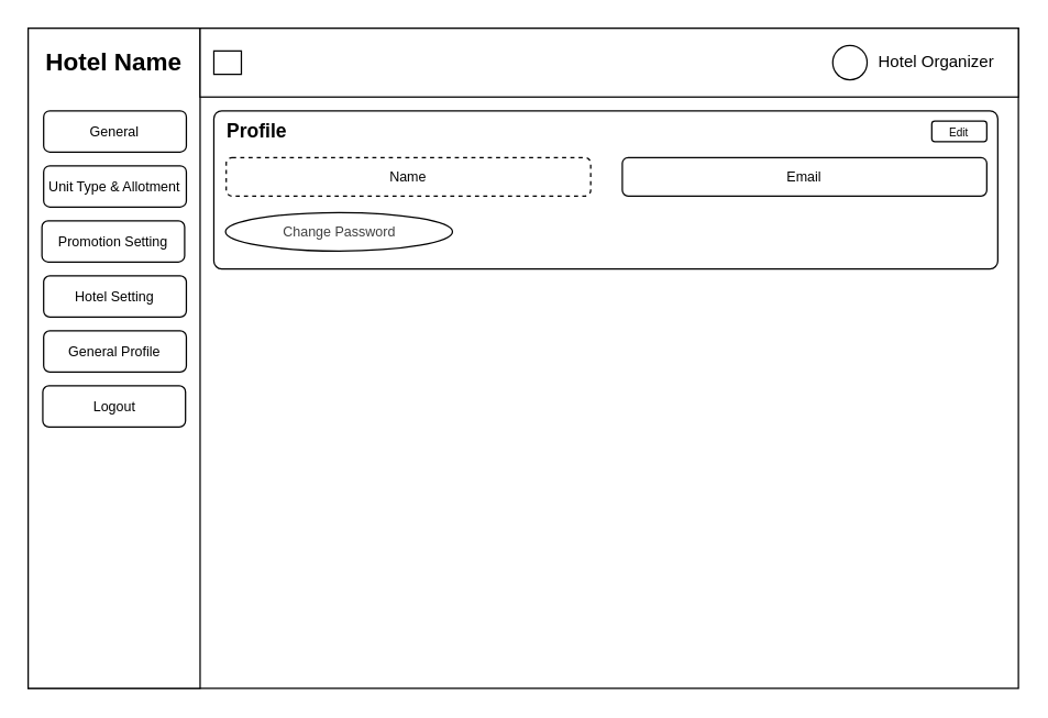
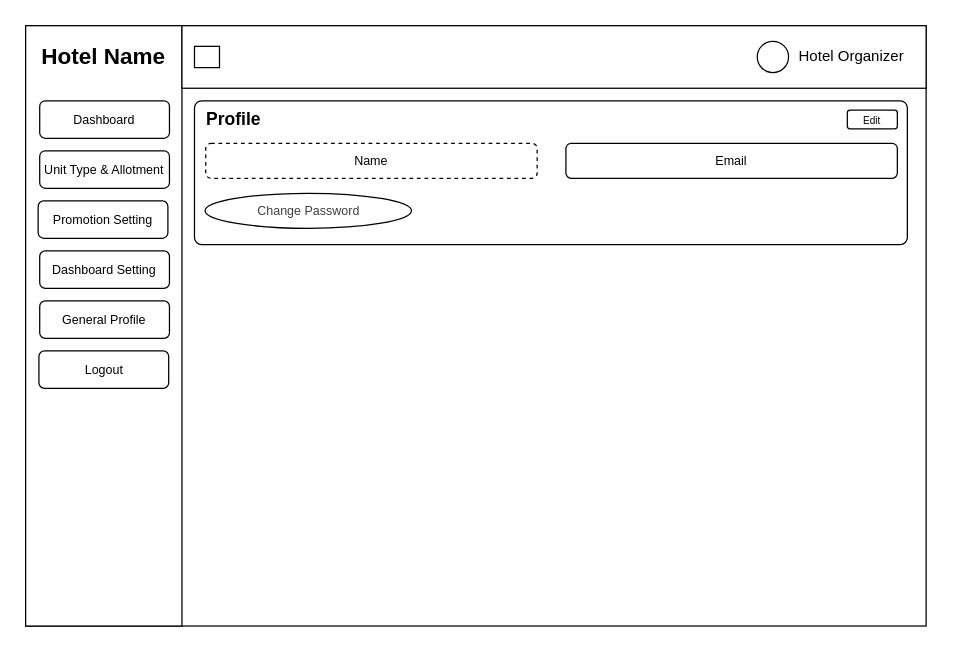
- <mxCell id="10" value="General" style="rounded=1;whiteSpace=wrap;html=1;fontSize=10;" vertex="1" parent="1"><mxGeometry x="31.25" y="80" width="103.75" height="30" as="geometry" /></mxCell>
+ <mxCell id="10" value="Dashboard" style="rounded=1;whiteSpace=wrap;html=1;fontSize=10;" vertex="1" parent="1"><mxGeometry x="31.25" y="80" width="103.75" height="30" as="geometry" /></mxCell>
- <mxCell id="14" value="&lt;font style=&quot;font-size: 10px;&quot;&gt;Hotel Setting&lt;/font&gt;" style="rounded=1;whiteSpace=wrap;html=1;" vertex="1" parent="1"><mxGeometry x="31.25" y="200" width="103.75" height="30" as="geometry" /></mxCell>
+ <mxCell id="14" value="&lt;font style=&quot;font-size: 10px;&quot;&gt;Dashboard Setting&lt;/font&gt;" style="rounded=1;whiteSpace=wrap;html=1;" vertex="1" parent="1"><mxGeometry x="31.25" y="200" width="103.75" height="30" as="geometry" /></mxCell>
